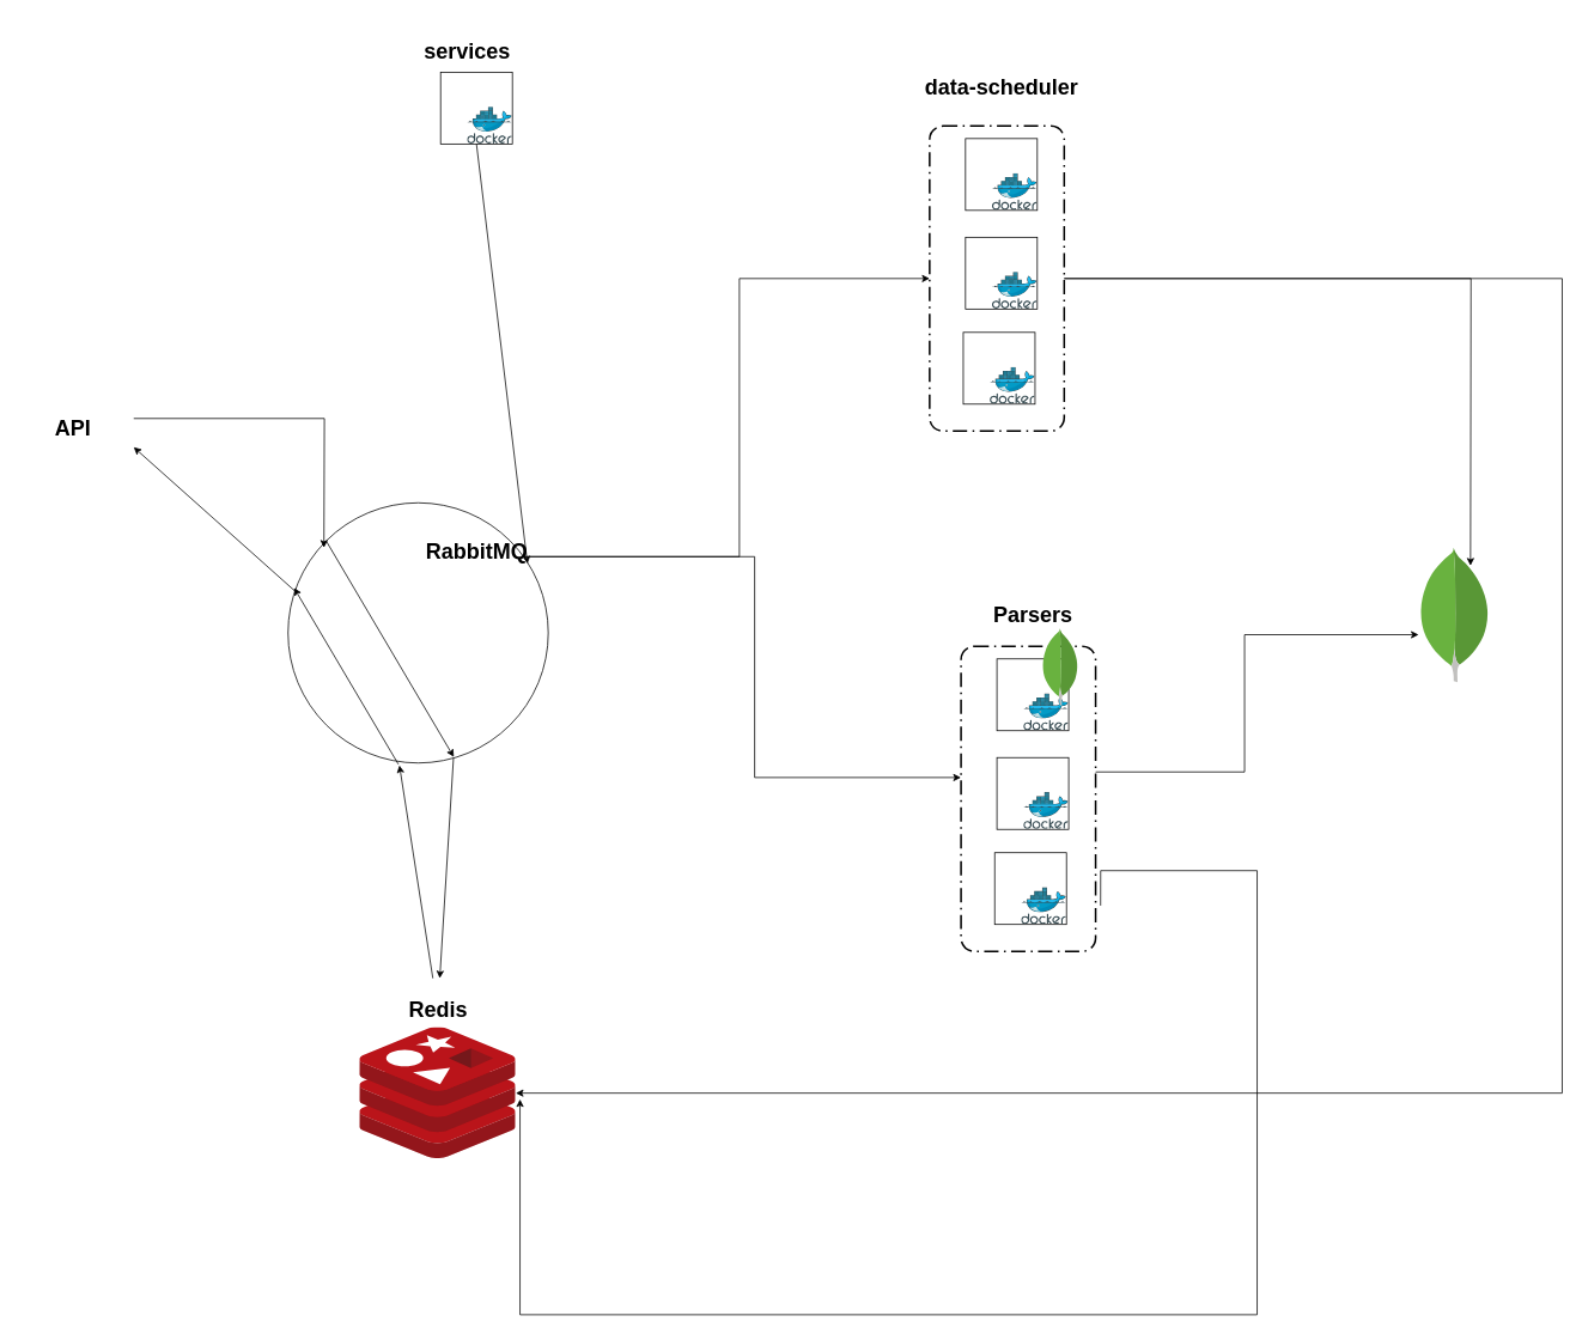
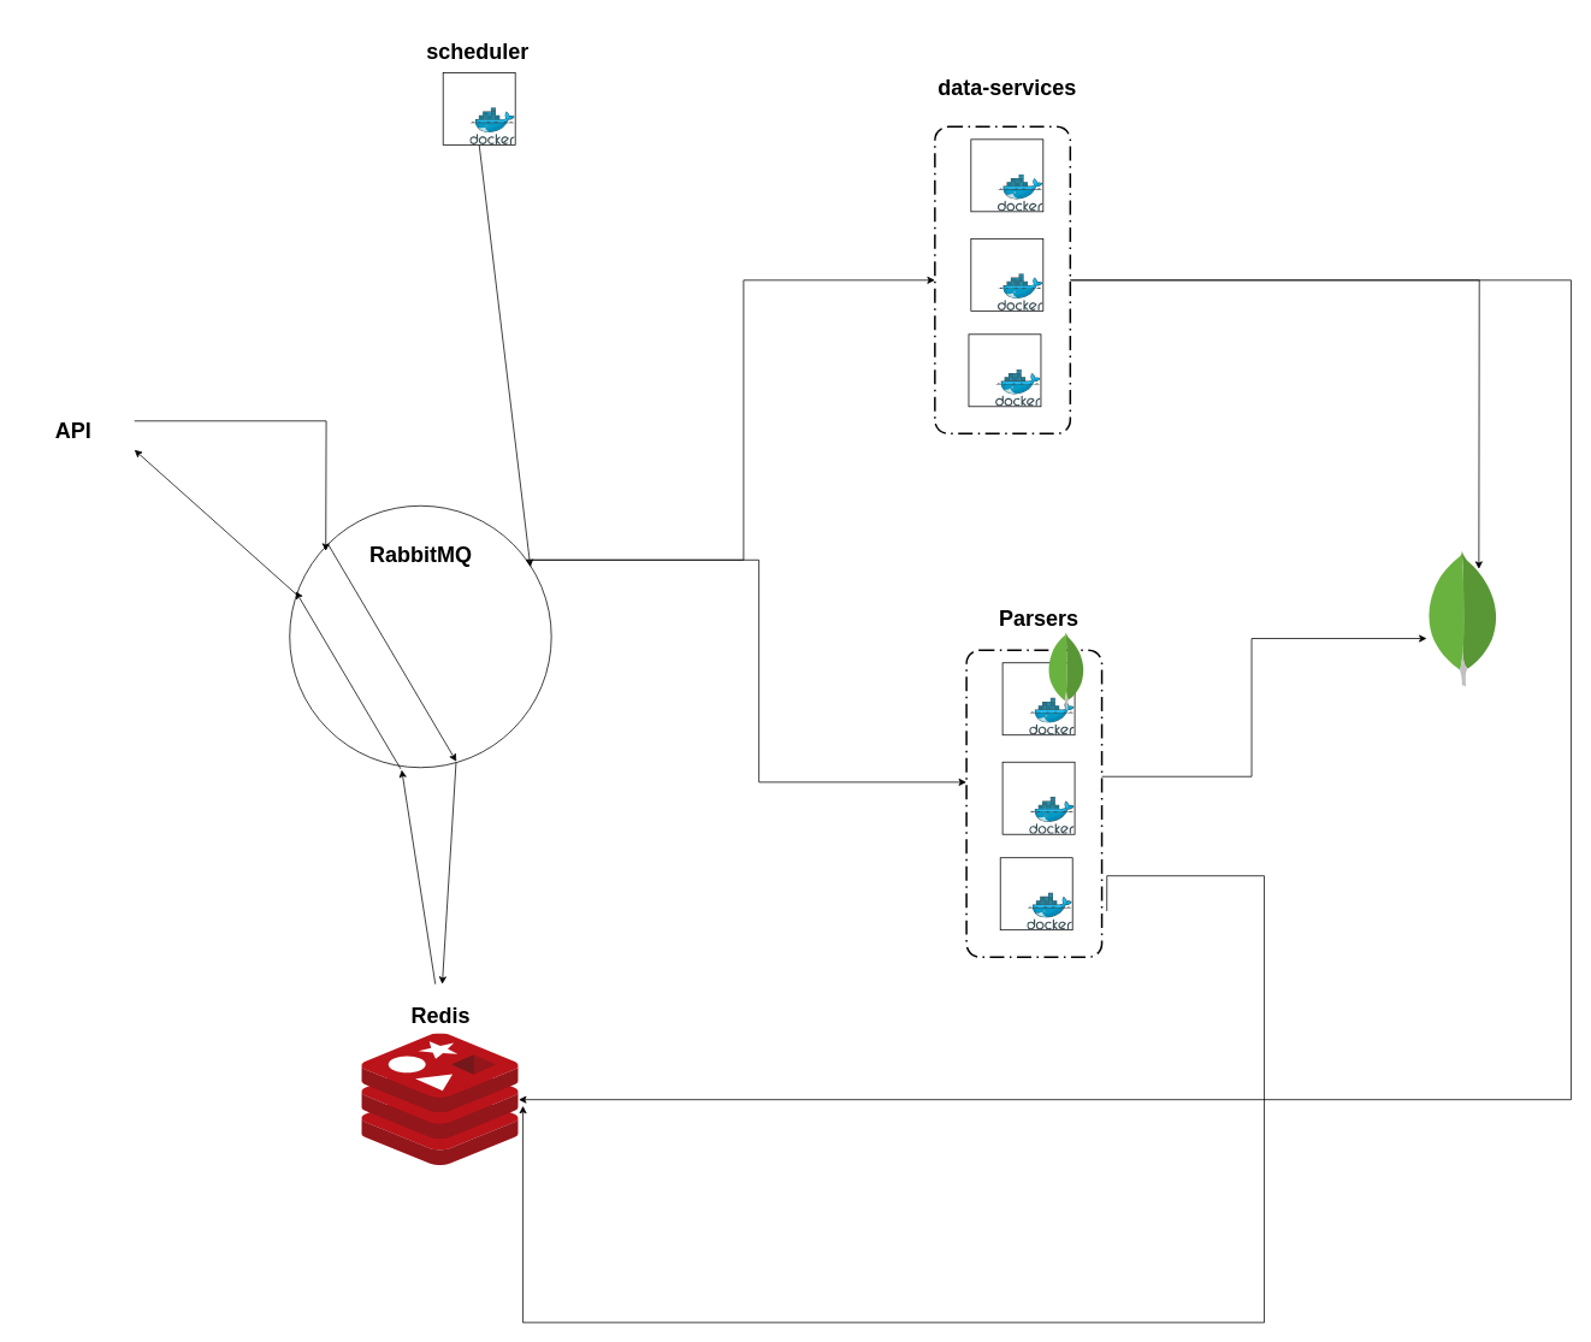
- <mxCell id="56" value="&lt;h1 style=&quot;border-color: var(--border-color);&quot;&gt;services&lt;/h1&gt;" style="text;whiteSpace=wrap;html=1;" parent="52" vertex="1"><mxGeometry width="190" height="100" as="geometry" /></mxCell>
+ <mxCell id="56" value="&lt;h1 style=&quot;border-color: var(--border-color);&quot;&gt;scheduler&lt;/h1&gt;" style="text;whiteSpace=wrap;html=1;" parent="52" vertex="1"><mxGeometry width="190" height="100" as="geometry" /></mxCell>
- <mxCell id="35" value="&lt;h1&gt;data-scheduler&lt;/h1&gt;&lt;div&gt;&lt;br&gt;&lt;/div&gt;" style="text;html=1;align=center;verticalAlign=middle;resizable=0;points=[];autosize=1;strokeColor=none;fillColor=none;" parent="34" vertex="1"><mxGeometry x="-35" y="-10" width="180" height="90" as="geometry" /></mxCell>
+ <mxCell id="35" value="&lt;h1&gt;data-services&lt;/h1&gt;&lt;div&gt;&lt;br&gt;&lt;/div&gt;" style="text;html=1;align=center;verticalAlign=middle;resizable=0;points=[];autosize=1;strokeColor=none;fillColor=none;" parent="34" vertex="1"><mxGeometry x="-35" y="-10" width="180" height="90" as="geometry" /></mxCell>
- <mxCell id="13" value="&lt;h1&gt;RabbitMQ&lt;/h1&gt;" style="text;html=1;align=center;verticalAlign=middle;resizable=0;points=[];autosize=1;strokeColor=none;fillColor=none;container=0;" parent="10" vertex="1"><mxGeometry x="140" y="20" width="140" height="70" as="geometry" /></mxCell>
+ <mxCell id="13" value="&lt;h1&gt;RabbitMQ&lt;/h1&gt;" style="text;html=1;align=center;verticalAlign=middle;resizable=0;points=[];autosize=1;strokeColor=none;fillColor=none;container=0;" parent="10" vertex="1"><mxGeometry x="75" y="20" width="140" height="70" as="geometry" /></mxCell>
